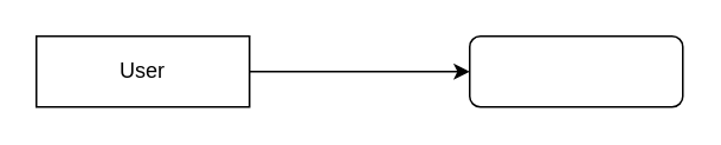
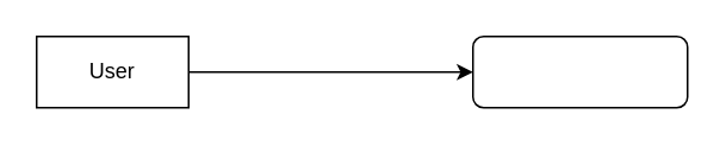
- <mxCell id="4" value="User" style="rounded=0;whiteSpace=wrap;html=1;" vertex="1" parent="1"><mxGeometry x="20" y="20" width="120" height="40" as="geometry" /></mxCell>
+ <mxCell id="4" value="User" style="rounded=0;whiteSpace=wrap;html=1;" vertex="1" parent="1"><mxGeometry x="20" y="20" width="85" height="40" as="geometry" /></mxCell>
